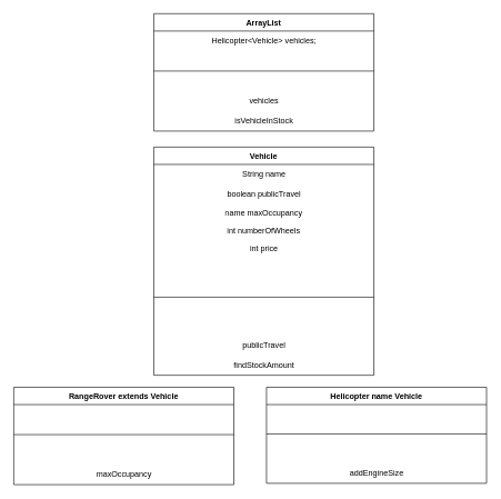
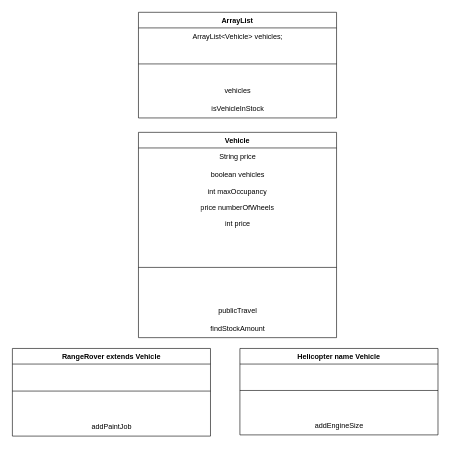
- <mxCell id="12" value="Helicopter&amp;lt;Vehicle&amp;gt; vehicles;" style="text;html=1;align=center;verticalAlign=middle;resizable=0;points=[];autosize=1;strokeColor=none;fillColor=none;" vertex="1" parent="11"><mxGeometry y="26" width="330" height="30" as="geometry" /></mxCell>
+ <mxCell id="12" value="ArrayList&amp;lt;Vehicle&amp;gt; vehicles;" style="text;html=1;align=center;verticalAlign=middle;resizable=0;points=[];autosize=1;strokeColor=none;fillColor=none;" vertex="1" parent="11"><mxGeometry y="26" width="330" height="30" as="geometry" /></mxCell>
- <mxCell id="3" value="String name" style="text;html=1;align=center;verticalAlign=middle;resizable=0;points=[];autosize=1;strokeColor=none;fillColor=none;" vertex="1" parent="2"><mxGeometry y="26" width="330" height="30" as="geometry" /></mxCell>
+ <mxCell id="3" value="String price" style="text;html=1;align=center;verticalAlign=middle;resizable=0;points=[];autosize=1;strokeColor=none;fillColor=none;" vertex="1" parent="2"><mxGeometry y="26" width="330" height="30" as="geometry" /></mxCell>
- <mxCell id="4" value="boolean publicTravel" style="text;html=1;align=center;verticalAlign=middle;resizable=0;points=[];autosize=1;strokeColor=none;fillColor=none;" vertex="1" parent="2"><mxGeometry y="56" width="330" height="30" as="geometry" /></mxCell>
+ <mxCell id="4" value="boolean vehicles" style="text;html=1;align=center;verticalAlign=middle;resizable=0;points=[];autosize=1;strokeColor=none;fillColor=none;" vertex="1" parent="2"><mxGeometry y="56" width="330" height="30" as="geometry" /></mxCell>
- <mxCell id="5" value="name maxOccupancy" style="text;strokeColor=none;fillColor=none;align=center;verticalAlign=top;spacingLeft=4;spacingRight=4;overflow=hidden;rotatable=0;points=[[0,0.5],[1,0.5]];portConstraint=eastwest;whiteSpace=wrap;html=1;" vertex="1" parent="2"><mxGeometry y="86" width="330" height="26" as="geometry" /></mxCell>
+ <mxCell id="5" value="int maxOccupancy" style="text;strokeColor=none;fillColor=none;align=center;verticalAlign=top;spacingLeft=4;spacingRight=4;overflow=hidden;rotatable=0;points=[[0,0.5],[1,0.5]];portConstraint=eastwest;whiteSpace=wrap;html=1;" vertex="1" parent="2"><mxGeometry y="86" width="330" height="26" as="geometry" /></mxCell>
- <mxCell id="6" value="int numberOfWheels" style="text;strokeColor=none;fillColor=none;align=center;verticalAlign=top;spacingLeft=4;spacingRight=4;overflow=hidden;rotatable=0;points=[[0,0.5],[1,0.5]];portConstraint=eastwest;whiteSpace=wrap;html=1;" vertex="1" parent="2"><mxGeometry y="112" width="330" height="26" as="geometry" /></mxCell>
+ <mxCell id="6" value="price numberOfWheels" style="text;strokeColor=none;fillColor=none;align=center;verticalAlign=top;spacingLeft=4;spacingRight=4;overflow=hidden;rotatable=0;points=[[0,0.5],[1,0.5]];portConstraint=eastwest;whiteSpace=wrap;html=1;" vertex="1" parent="2"><mxGeometry y="112" width="330" height="26" as="geometry" /></mxCell>
- <mxCell id="18" value="maxOccupancy" style="text;html=1;align=center;verticalAlign=middle;resizable=0;points=[];autosize=1;strokeColor=none;fillColor=none;" vertex="1" parent="16"><mxGeometry y="116" width="330" height="30" as="geometry" /></mxCell>
+ <mxCell id="18" value="addPaintJob" style="text;html=1;align=center;verticalAlign=middle;resizable=0;points=[];autosize=1;strokeColor=none;fillColor=none;" vertex="1" parent="16"><mxGeometry y="116" width="330" height="30" as="geometry" /></mxCell>
